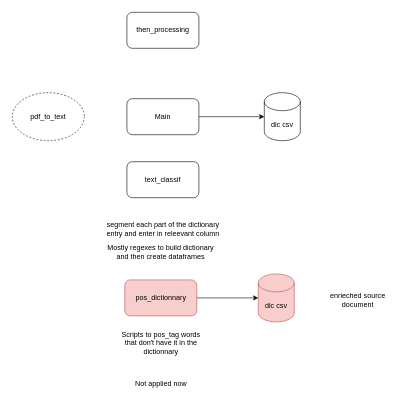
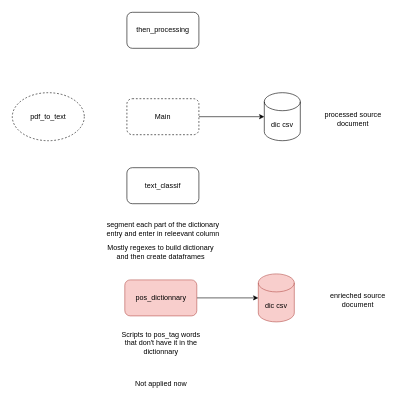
- <mxCell id="3" value="Main&lt;br&gt;" style="rounded=1;whiteSpace=wrap;html=1;" parent="1" vertex="1"><mxGeometry x="211" y="164" width="120" height="60" as="geometry" /></mxCell>
+ <mxCell id="3" value="Main&lt;br&gt;" style="rounded=1;whiteSpace=wrap;html=1;dashed=1;" parent="1" vertex="1"><mxGeometry x="211" y="164" width="120" height="60" as="geometry" /></mxCell>
+ <mxCell id="14" value="processed source document" style="text;html=1;strokeColor=none;fillColor=none;align=center;verticalAlign=middle;whiteSpace=wrap;rounded=0;" parent="1" vertex="1"><mxGeometry x="521" y="164" width="134" height="68" as="geometry" /></mxCell>
- <mxCell id="7" value="text_classif" style="rounded=1;whiteSpace=wrap;html=1;" parent="1" vertex="1"><mxGeometry x="211" y="269" width="120" height="60" as="geometry" /></mxCell>
+ <mxCell id="7" value="text_classif" style="rounded=1;whiteSpace=wrap;html=1;" parent="1" vertex="1"><mxGeometry x="211" y="279" width="120" height="60" as="geometry" /></mxCell>
